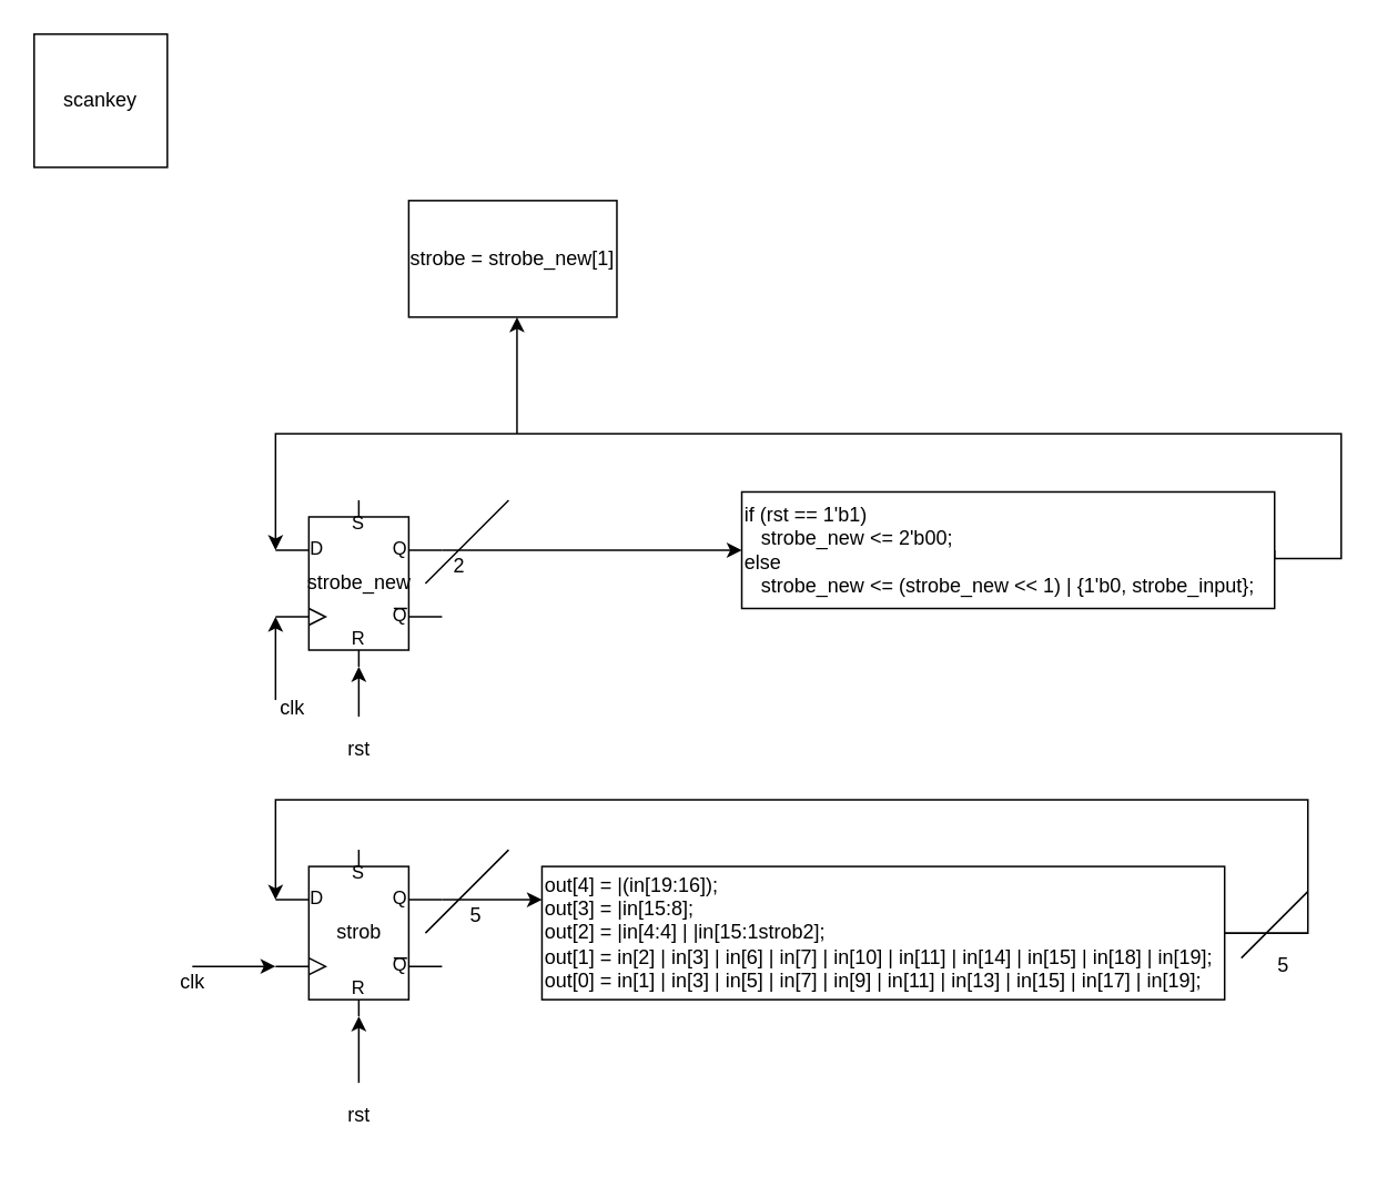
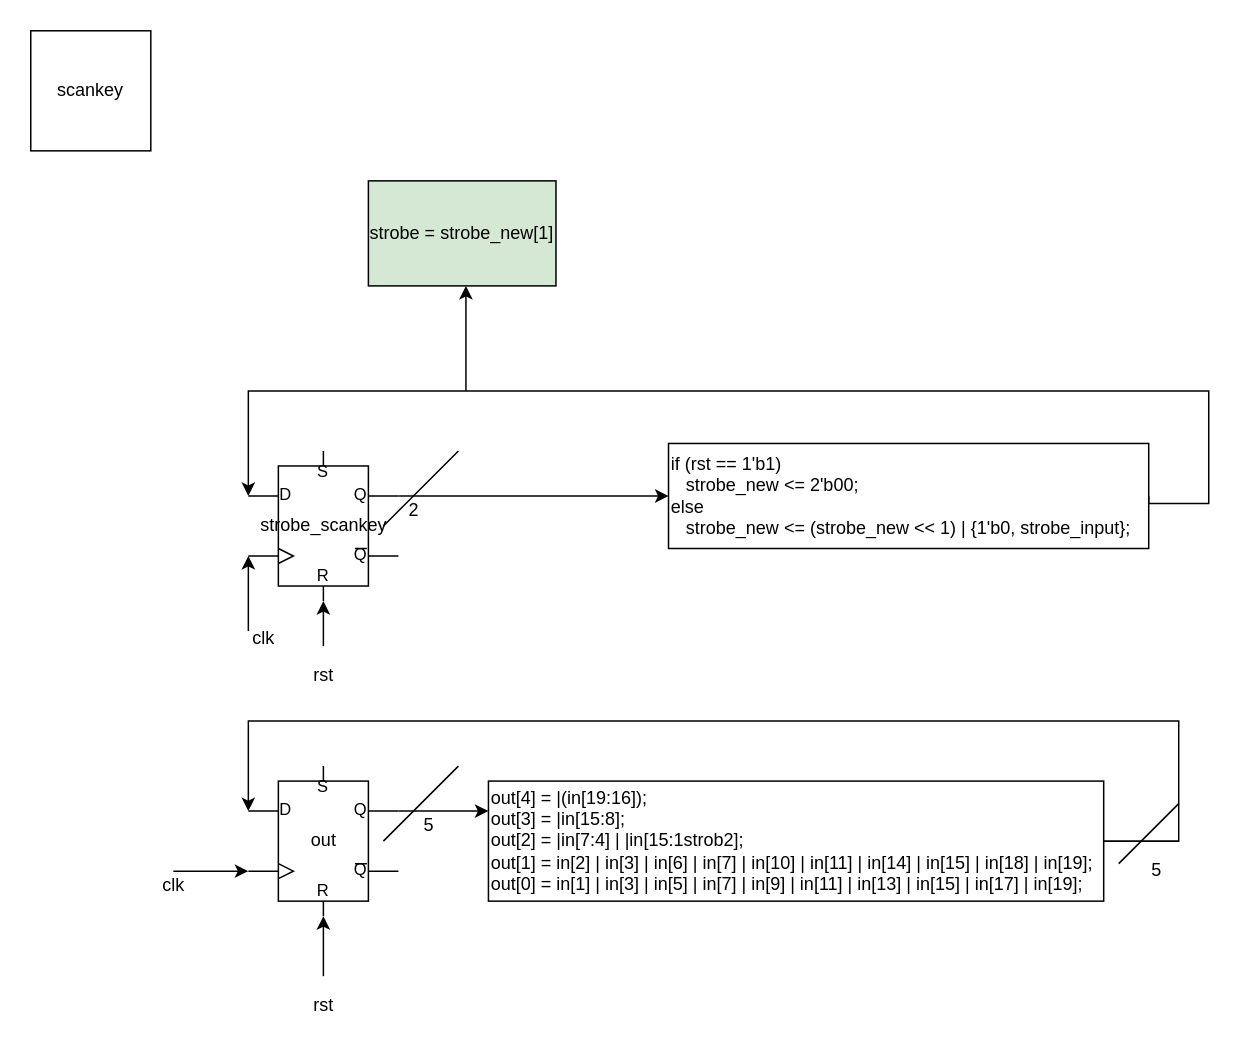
- <mxCell id="10" value="strobe = strobe_new[1]" style="rounded=0;whiteSpace=wrap;html=1;" parent="1" vertex="1"><mxGeometry x="245" y="120" width="125" height="70" as="geometry" /></mxCell>
+ <mxCell id="10" value="strobe = strobe_new[1]" style="rounded=0;whiteSpace=wrap;html=1;fillColor=#d5e8d4;" parent="1" vertex="1"><mxGeometry x="245" y="120" width="125" height="70" as="geometry" /></mxCell>
- <mxCell id="3" value="strobe_new" style="verticalLabelPosition=middle;shadow=0;dashed=0;align=center;html=1;verticalAlign=middle;shape=mxgraph.electrical.logic_gates.d_type_rs_flip-flop;labelPosition=center;" parent="1" vertex="1"><mxGeometry x="165" y="300" width="100" height="100" as="geometry" /></mxCell>
+ <mxCell id="3" value="strobe_scankey" style="verticalLabelPosition=middle;shadow=0;dashed=0;align=center;html=1;verticalAlign=middle;shape=mxgraph.electrical.logic_gates.d_type_rs_flip-flop;labelPosition=center;" parent="1" vertex="1"><mxGeometry x="165" y="300" width="100" height="100" as="geometry" /></mxCell>
- <mxCell id="15" value="strob" style="verticalLabelPosition=middle;shadow=0;dashed=0;align=center;html=1;verticalAlign=middle;shape=mxgraph.electrical.logic_gates.d_type_rs_flip-flop;labelPosition=center;" parent="1" vertex="1"><mxGeometry x="165" y="510" width="100" height="100" as="geometry" /></mxCell>
+ <mxCell id="15" value="out" style="verticalLabelPosition=middle;shadow=0;dashed=0;align=center;html=1;verticalAlign=middle;shape=mxgraph.electrical.logic_gates.d_type_rs_flip-flop;labelPosition=center;" parent="1" vertex="1"><mxGeometry x="165" y="510" width="100" height="100" as="geometry" /></mxCell>
- <mxCell id="21" value="out[4] = |(in[19:16]);&lt;br&gt;out[3] = |in[15:8];&lt;br&gt;out[2] = |in[4:4] | |in[15:1strob2];&lt;br&gt;out[1] = in[2] | in[3] | in[6] | in[7] | in[10] | in[11] | in[14] | in[15] | in[18] | in[19];&lt;br&gt;out[0] = in[1] | in[3] | in[5] | in[7] | in[9] | in[11] | in[13] | in[15] | in[17] | in[19];" style="rounded=0;whiteSpace=wrap;html=1;align=left;" parent="1" vertex="1"><mxGeometry x="325" y="520" width="410" height="80" as="geometry" /></mxCell>
+ <mxCell id="21" value="out[4] = |(in[19:16]);&lt;br&gt;out[3] = |in[15:8];&lt;br&gt;out[2] = |in[7:4] | |in[15:1strob2];&lt;br&gt;out[1] = in[2] | in[3] | in[6] | in[7] | in[10] | in[11] | in[14] | in[15] | in[18] | in[19];&lt;br&gt;out[0] = in[1] | in[3] | in[5] | in[7] | in[9] | in[11] | in[13] | in[15] | in[17] | in[19];" style="rounded=0;whiteSpace=wrap;html=1;align=left;" parent="1" vertex="1"><mxGeometry x="325" y="520" width="410" height="80" as="geometry" /></mxCell>
